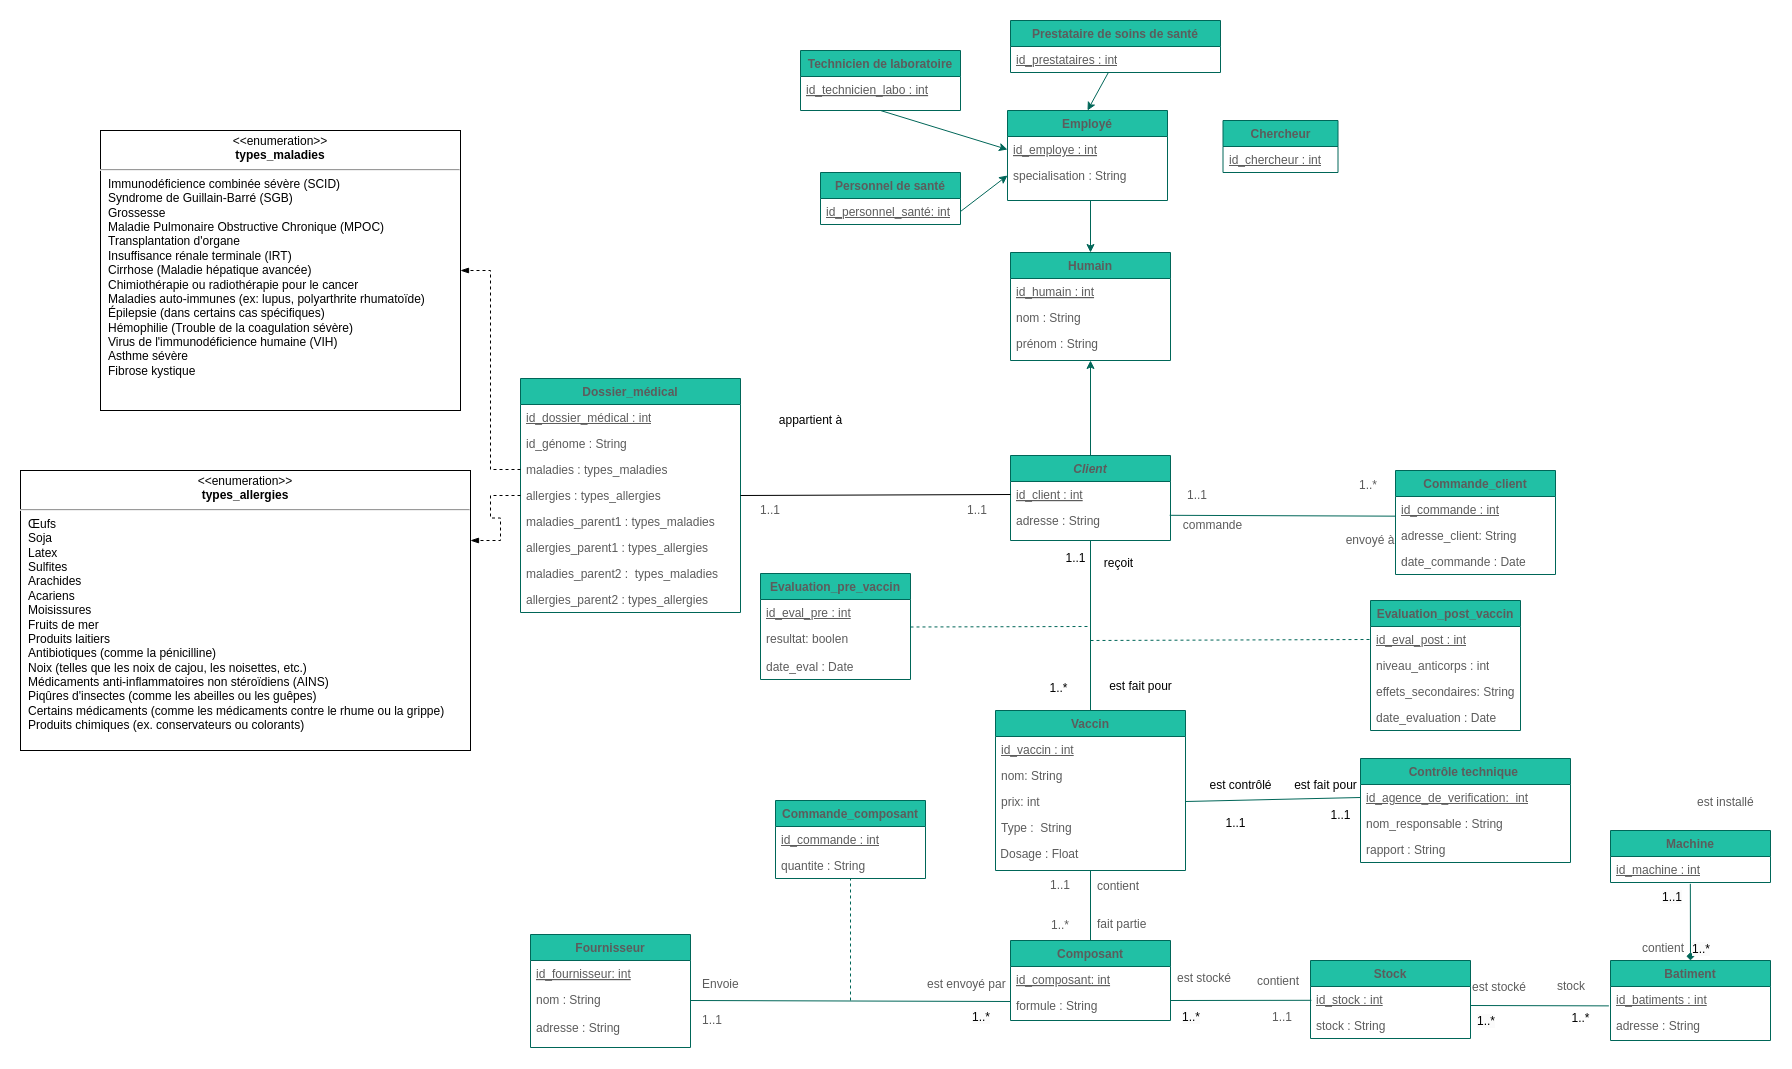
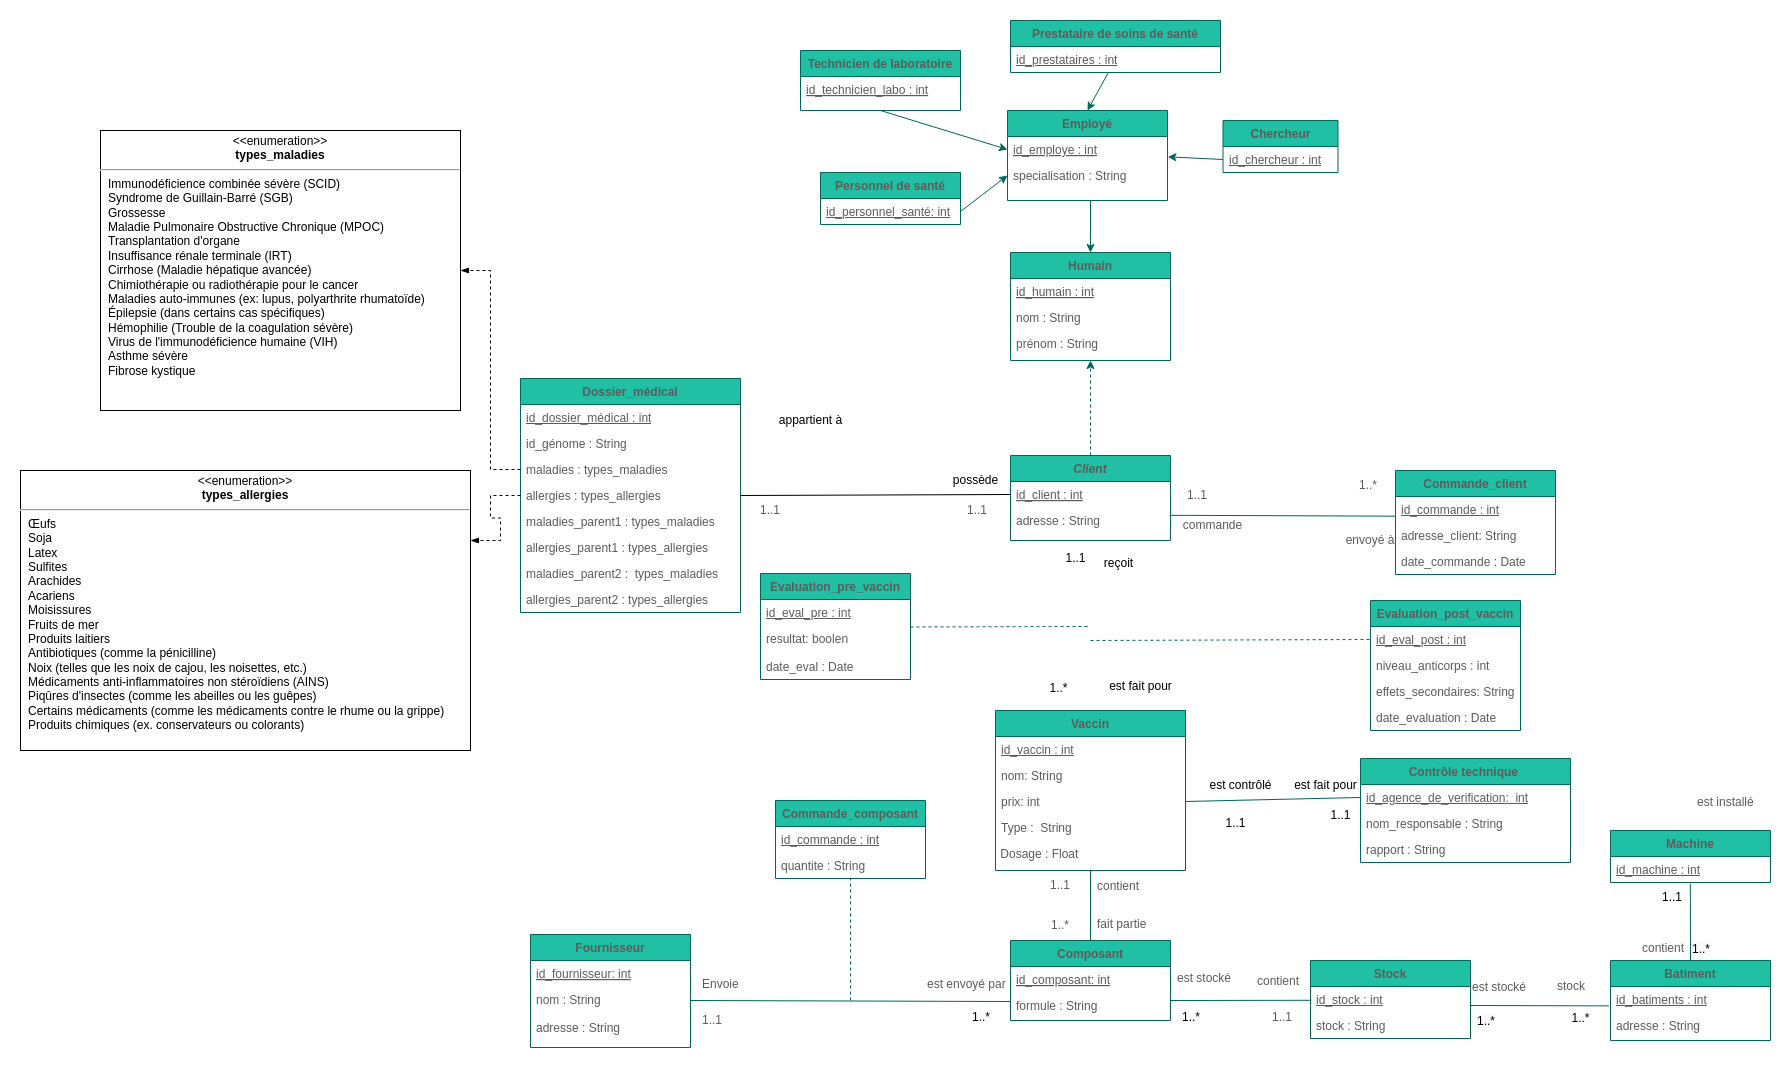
+ <mxCell id="92" value="" style="endArrow=classic;html=1;rounded=0;exitX=0;exitY=0.5;exitDx=0;exitDy=0;entryX=1.002;entryY=-0.218;entryDx=0;entryDy=0;entryPerimeter=0;strokeColor=#006658;" parent="1" source="5" target="97" edge="1"><mxGeometry width="50" height="50" relative="1" as="geometry"><mxPoint x="1192.5" y="199" as="sourcePoint" /><mxPoint x="1212.5" y="155" as="targetPoint" /></mxGeometry></mxCell>
- <mxCell id="93" value="" style="endArrow=classic;html=1;rounded=0;entryX=0.5;entryY=1;entryDx=0;entryDy=0;exitX=0.5;exitY=0;exitDx=0;exitDy=0;strokeColor=#006658;" parent="1" source="19" target="14" edge="1"><mxGeometry width="50" height="50" relative="1" as="geometry"><mxPoint x="1290" y="540" as="sourcePoint" /><mxPoint x="1340" y="490" as="targetPoint" /></mxGeometry></mxCell>
+ <mxCell id="93" value="" style="endArrow=classic;html=1;rounded=0;entryX=0.5;entryY=1;entryDx=0;entryDy=0;exitX=0.5;exitY=0;exitDx=0;exitDy=0;strokeColor=#006658;dashed=1;" parent="1" source="19" target="14" edge="1"><mxGeometry width="50" height="50" relative="1" as="geometry"><mxPoint x="1290" y="540" as="sourcePoint" /><mxPoint x="1340" y="490" as="targetPoint" /></mxGeometry></mxCell>
+ <mxCell id="122" value="possède" style="text;html=1;align=center;verticalAlign=middle;resizable=0;points=[];autosize=1;strokeColor=none;fillColor=none;" parent="1" vertex="1"><mxGeometry x="940" y="465" width="70" height="30" as="geometry" /></mxCell>
- <mxCell id="94" value="" style="endArrow=none;html=1;rounded=0;entryX=0.5;entryY=0;entryDx=0;entryDy=0;strokeColor=#006658;exitX=0.5;exitY=1;exitDx=0;exitDy=0;" parent="1" source="19" target="35" edge="1"><mxGeometry width="50" height="50" relative="1" as="geometry"><mxPoint x="1090" y="580" as="sourcePoint" /><mxPoint x="1090" y="625" as="targetPoint" /></mxGeometry></mxCell>
- <mxCell id="63" value="" style="endArrow=diamond;html=1;rounded=0;exitX=0.499;exitY=1.05;exitDx=0;exitDy=0;labelBackgroundColor=none;fontColor=default;strokeColor=#006658;entryX=0.5;entryY=0;entryDx=0;entryDy=0;exitPerimeter=0;" parent="1" source="55" target="51" edge="1"><mxGeometry width="50" height="50" relative="1" as="geometry"><mxPoint x="1020" y="860" as="sourcePoint" /><mxPoint x="1770" y="1022" as="targetPoint" /><Array as="points" /></mxGeometry></mxCell>
+ <mxCell id="63" value="" style="endArrow=none;html=1;rounded=0;exitX=0.499;exitY=1.05;exitDx=0;exitDy=0;labelBackgroundColor=none;fontColor=default;strokeColor=#006658;entryX=0.5;entryY=0;entryDx=0;entryDy=0;exitPerimeter=0;" parent="1" source="55" target="51" edge="1"><mxGeometry width="50" height="50" relative="1" as="geometry"><mxPoint x="1020" y="860" as="sourcePoint" /><mxPoint x="1770" y="1022" as="targetPoint" /><Array as="points" /></mxGeometry></mxCell>
